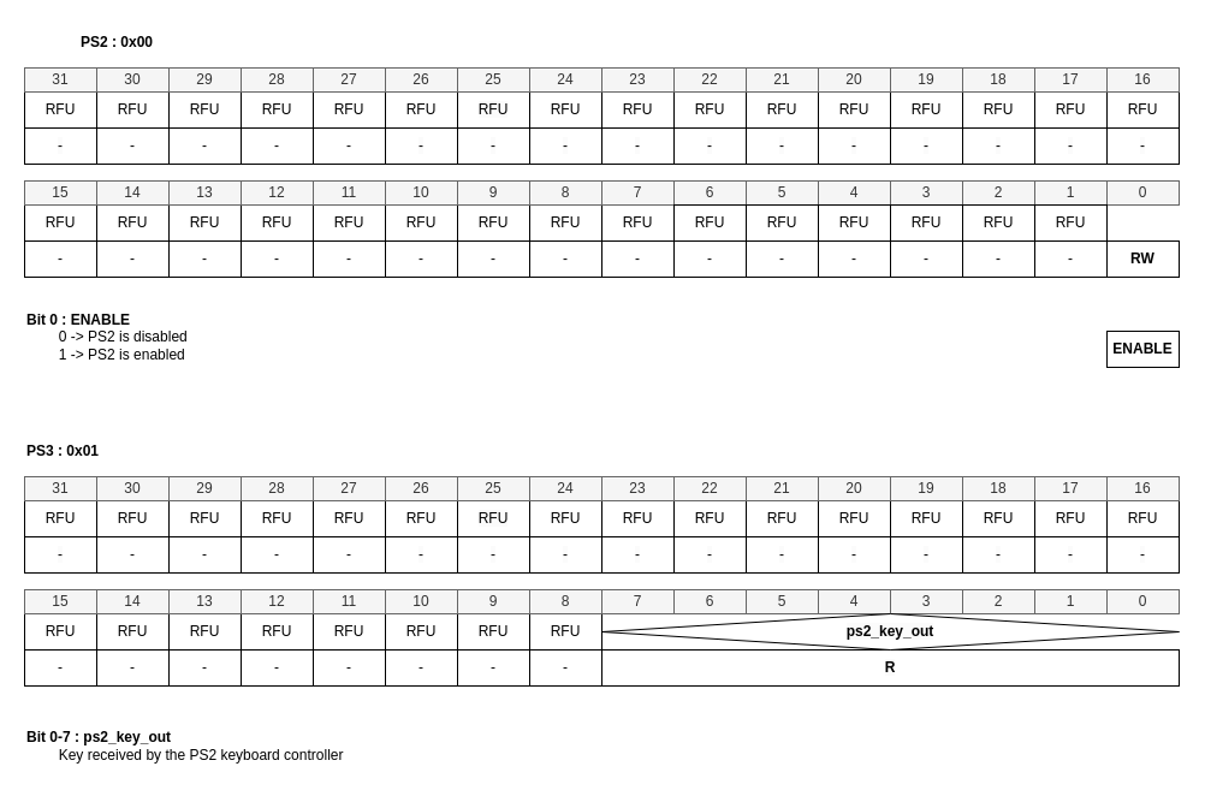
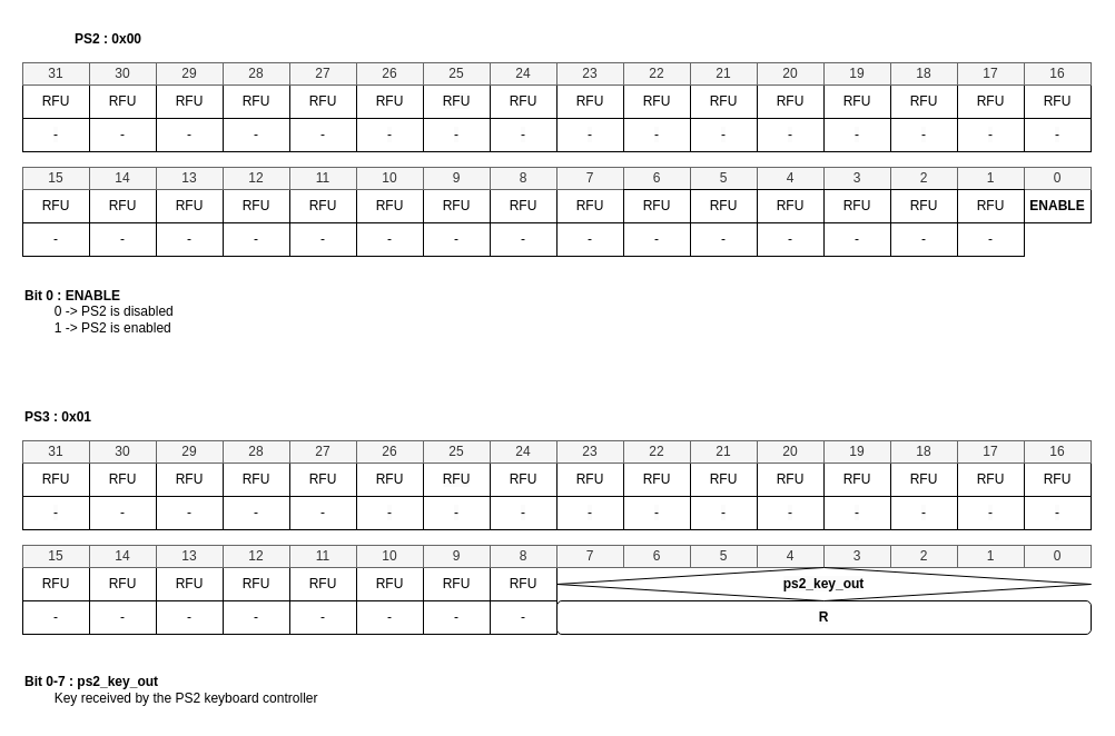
- <mxCell id="84" value="&lt;b&gt;RW&lt;/b&gt;" style="rounded=0;whiteSpace=wrap;html=1;" vertex="1" parent="1"><mxGeometry x="920" y="200" width="60" height="30" as="geometry" /></mxCell>
- <mxCell id="83" value="&lt;b&gt;ENABLE&lt;/b&gt;" style="rounded=0;whiteSpace=wrap;html=1;" vertex="1" parent="1"><mxGeometry x="920" y="275" width="60" height="30" as="geometry" /></mxCell>
+ <mxCell id="83" value="&lt;b&gt;ENABLE&lt;/b&gt;" style="rounded=0;whiteSpace=wrap;html=1;" vertex="1" parent="1"><mxGeometry x="920" y="170" width="60" height="30" as="geometry" /></mxCell>
- <mxCell id="172" value="&lt;b style=&quot;color: rgb(0, 0, 0); font-family: Helvetica; font-size: 12px; font-style: normal; font-variant-ligatures: normal; font-variant-caps: normal; letter-spacing: normal; orphans: 2; text-align: center; text-indent: 0px; text-transform: none; widows: 2; word-spacing: 0px; -webkit-text-stroke-width: 0px; white-space: normal; background-color: rgb(251, 251, 251); text-decoration-thickness: initial; text-decoration-style: initial; text-decoration-color: initial;&quot;&gt;R&lt;/b&gt;" style="rounded=0;whiteSpace=wrap;html=1;" vertex="1" parent="1"><mxGeometry x="500" y="540" width="480" height="30" as="geometry" /></mxCell>
+ <mxCell id="172" value="&lt;b style=&quot;color: rgb(0, 0, 0); font-family: Helvetica; font-size: 12px; font-style: normal; font-variant-ligatures: normal; font-variant-caps: normal; letter-spacing: normal; orphans: 2; text-align: center; text-indent: 0px; text-transform: none; widows: 2; word-spacing: 0px; -webkit-text-stroke-width: 0px; white-space: normal; background-color: rgb(251, 251, 251); text-decoration-thickness: initial; text-decoration-style: initial; text-decoration-color: initial;&quot;&gt;R&lt;/b&gt;" style="whiteSpace=wrap;html=1;rounded=1;" vertex="1" parent="1"><mxGeometry x="500" y="540" width="480" height="30" as="geometry" /></mxCell>
